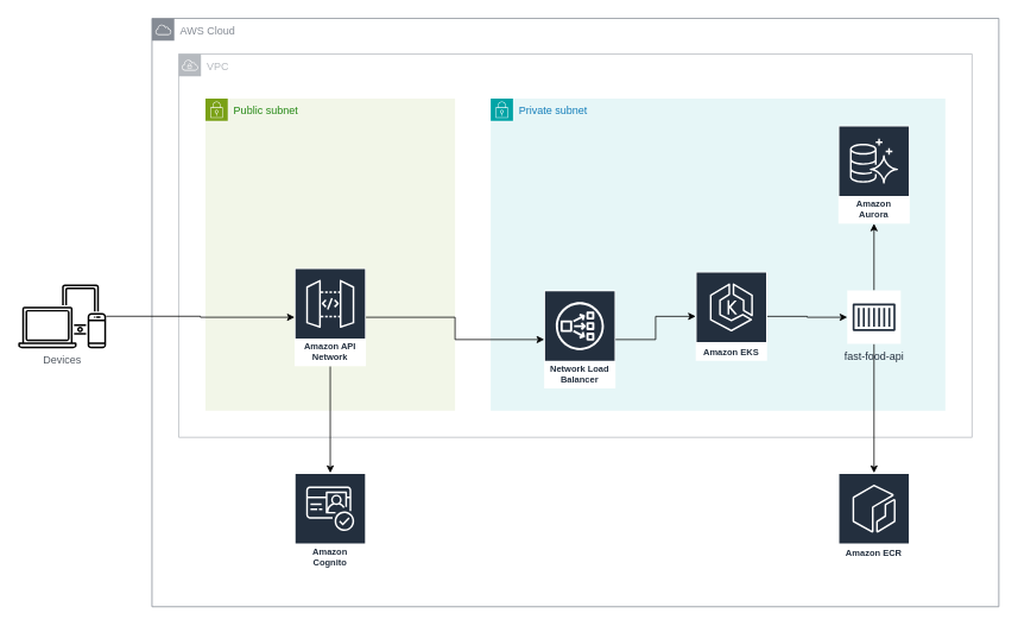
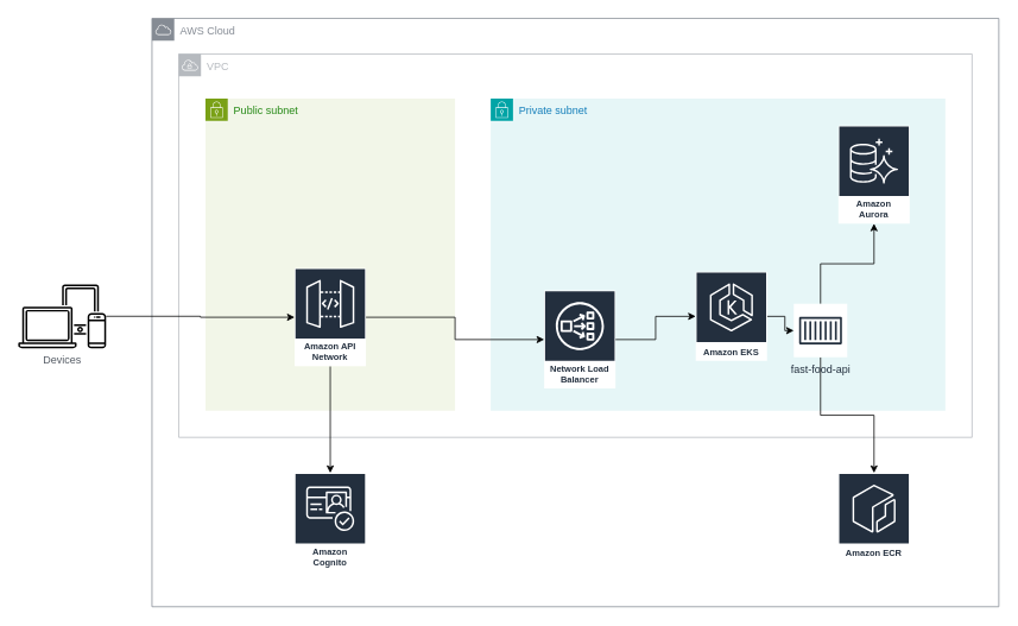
- <mxCell id="13" value="fast-food-api" style="sketch=0;outlineConnect=0;fontColor=#232F3E;gradientColor=none;strokeColor=#232F3E;fillColor=#ffffff;dashed=0;verticalLabelPosition=bottom;verticalAlign=top;align=center;html=1;fontSize=12;fontStyle=0;aspect=fixed;shape=mxgraph.aws4.resourceIcon;resIcon=mxgraph.aws4.container_1;" parent="1" vertex="1"><mxGeometry x="950" y="325.25" width="60" height="60" as="geometry" /></mxCell>
+ <mxCell id="13" value="fast-food-api" style="sketch=0;outlineConnect=0;fontColor=#232F3E;gradientColor=none;strokeColor=#232F3E;fillColor=#ffffff;dashed=0;verticalLabelPosition=bottom;verticalAlign=top;align=center;html=1;fontSize=12;fontStyle=0;aspect=fixed;shape=mxgraph.aws4.resourceIcon;resIcon=mxgraph.aws4.container_1;" parent="1" vertex="1"><mxGeometry x="890" y="340.25" width="60" height="60" as="geometry" /></mxCell>
